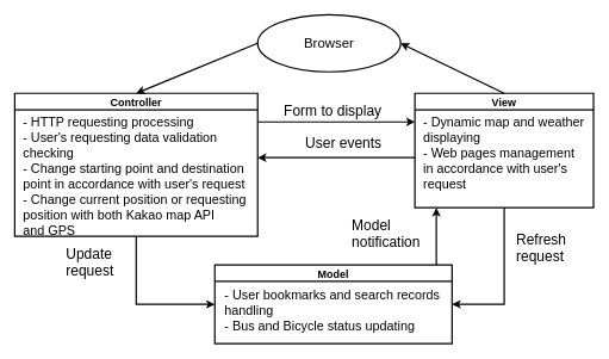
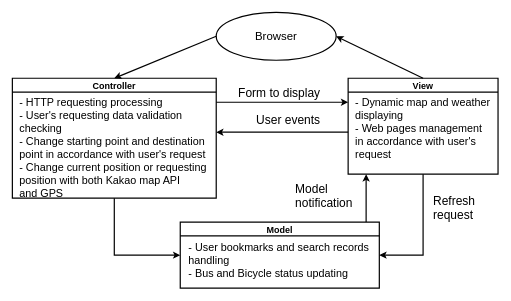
- <mxCell id="16" value="&lt;font style=&quot;font-size: 20px&quot;&gt;Update&lt;br&gt;request&lt;/font&gt;" style="text;html=1;resizable=0;points=[];autosize=1;align=left;verticalAlign=top;spacingTop=-4;strokeWidth=7;" parent="1" vertex="1"><mxGeometry x="90" y="340" width="80" height="40" as="geometry" /></mxCell>
